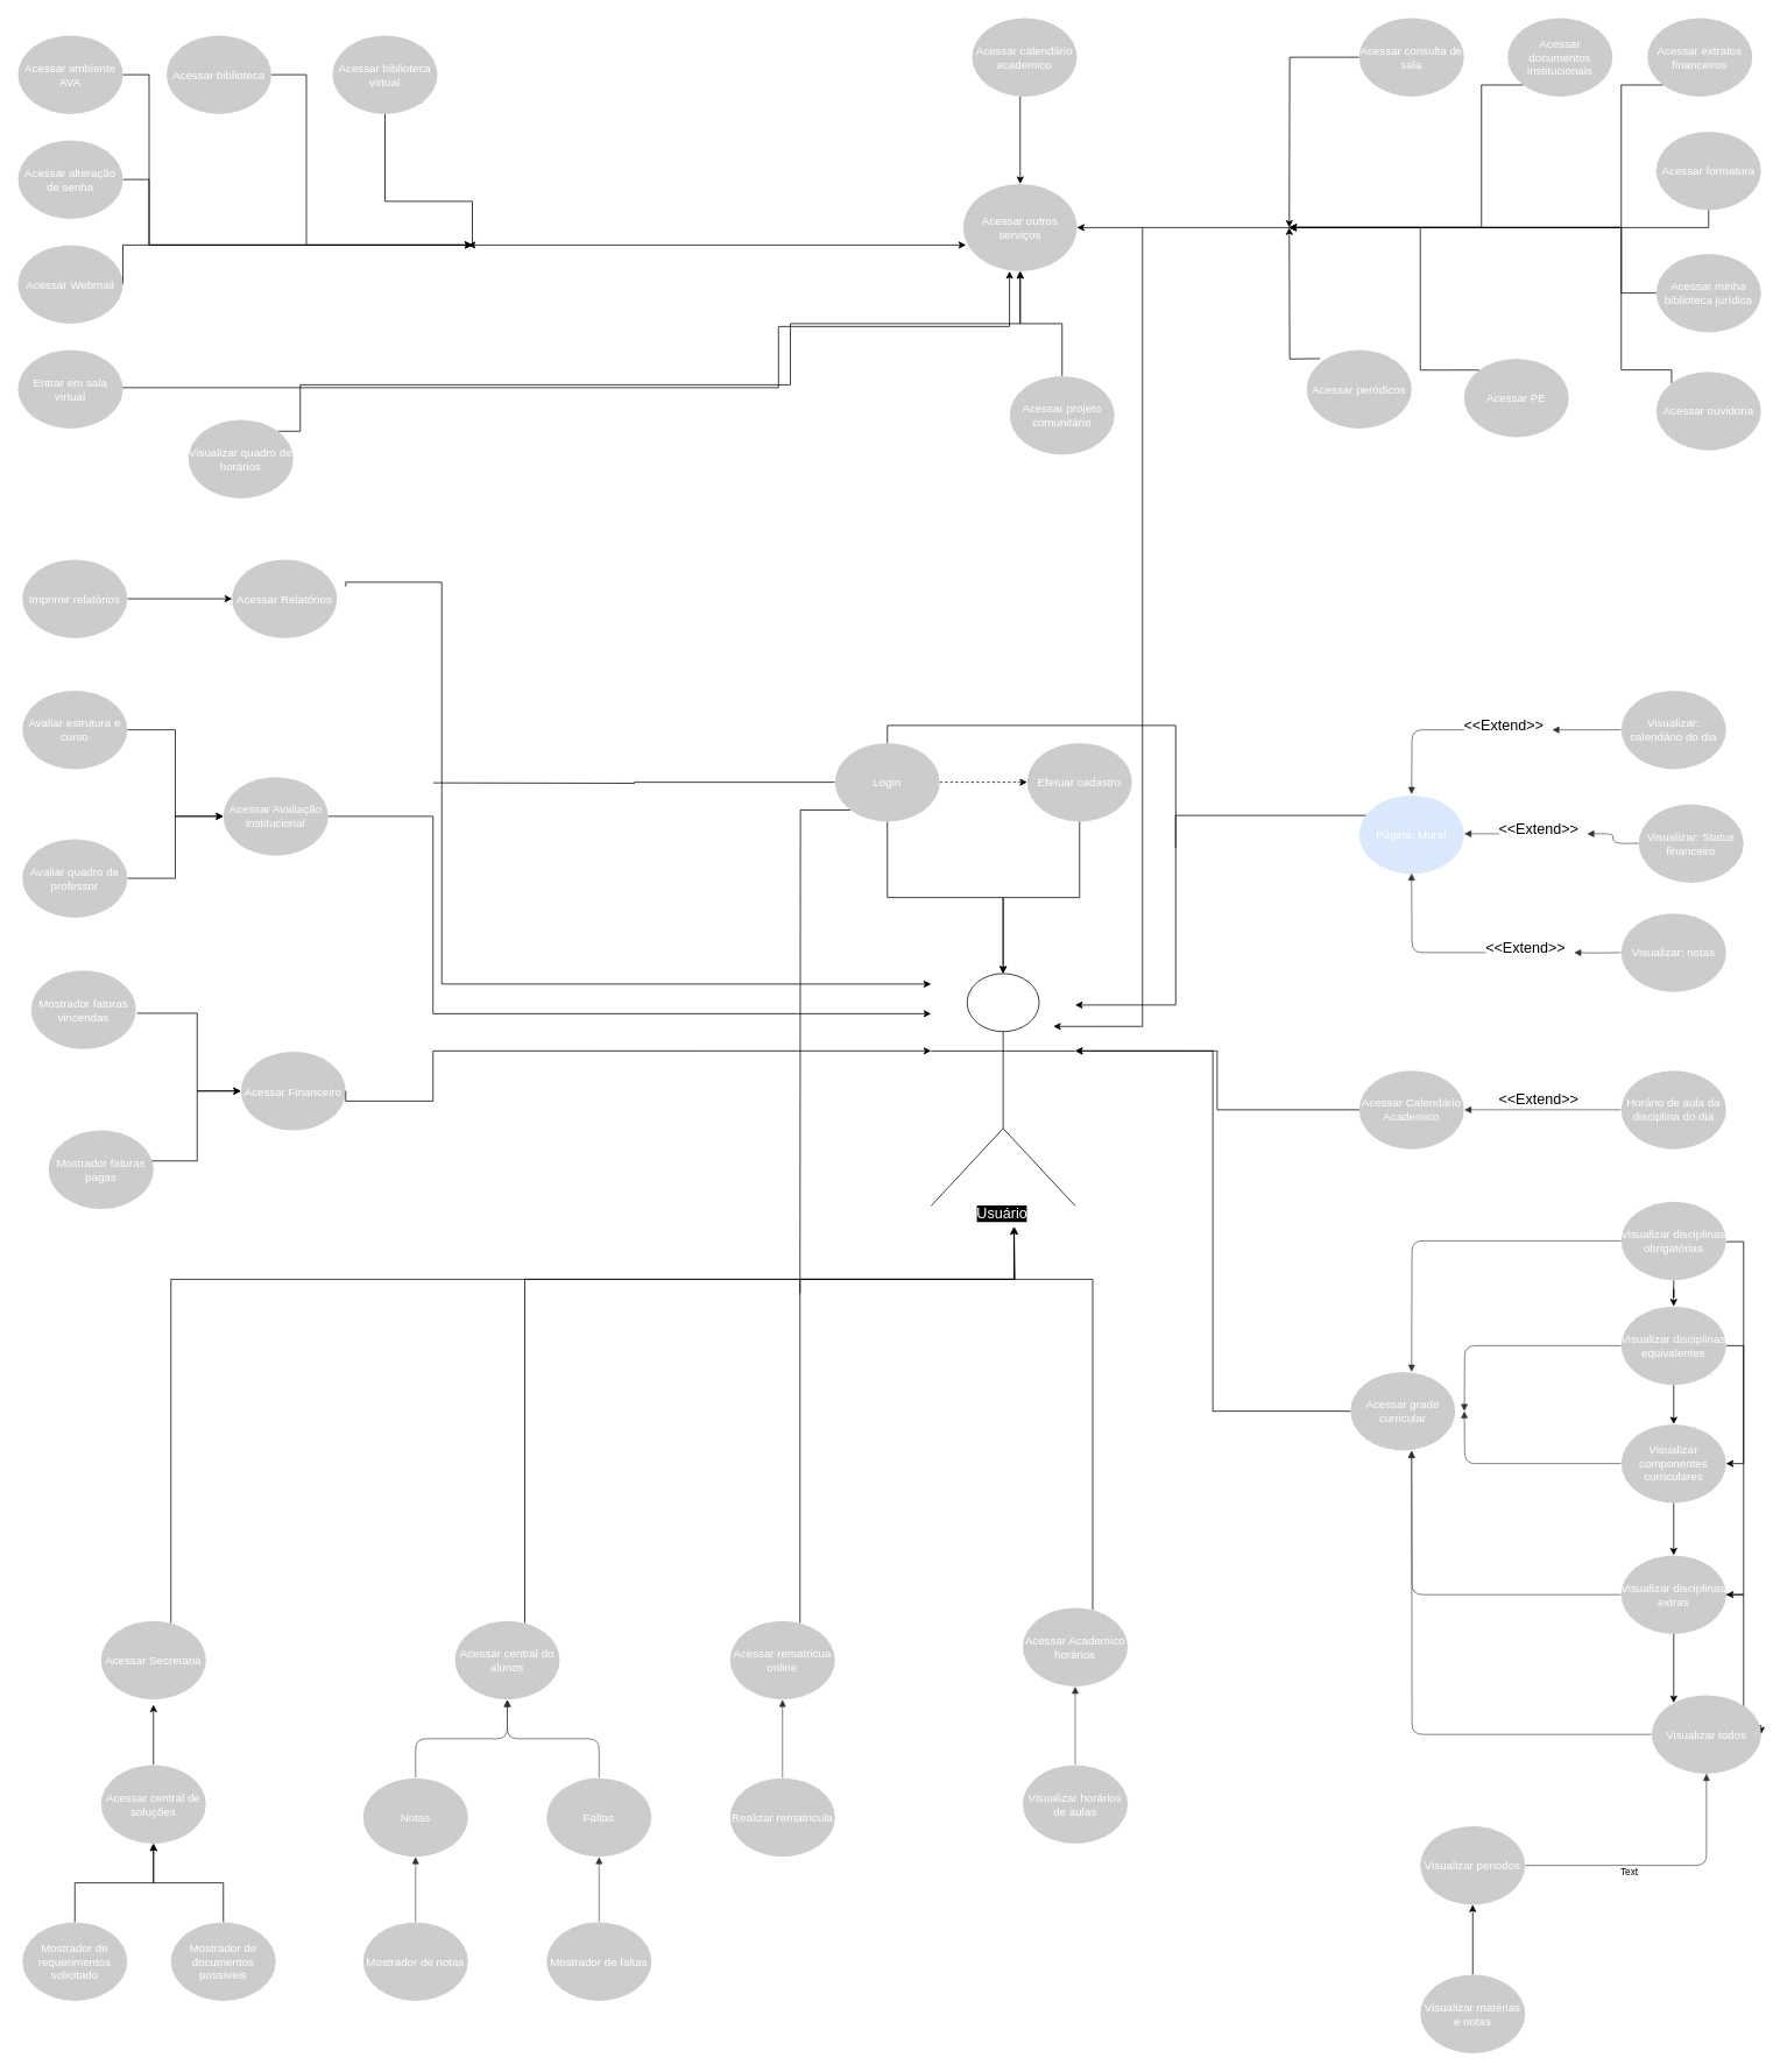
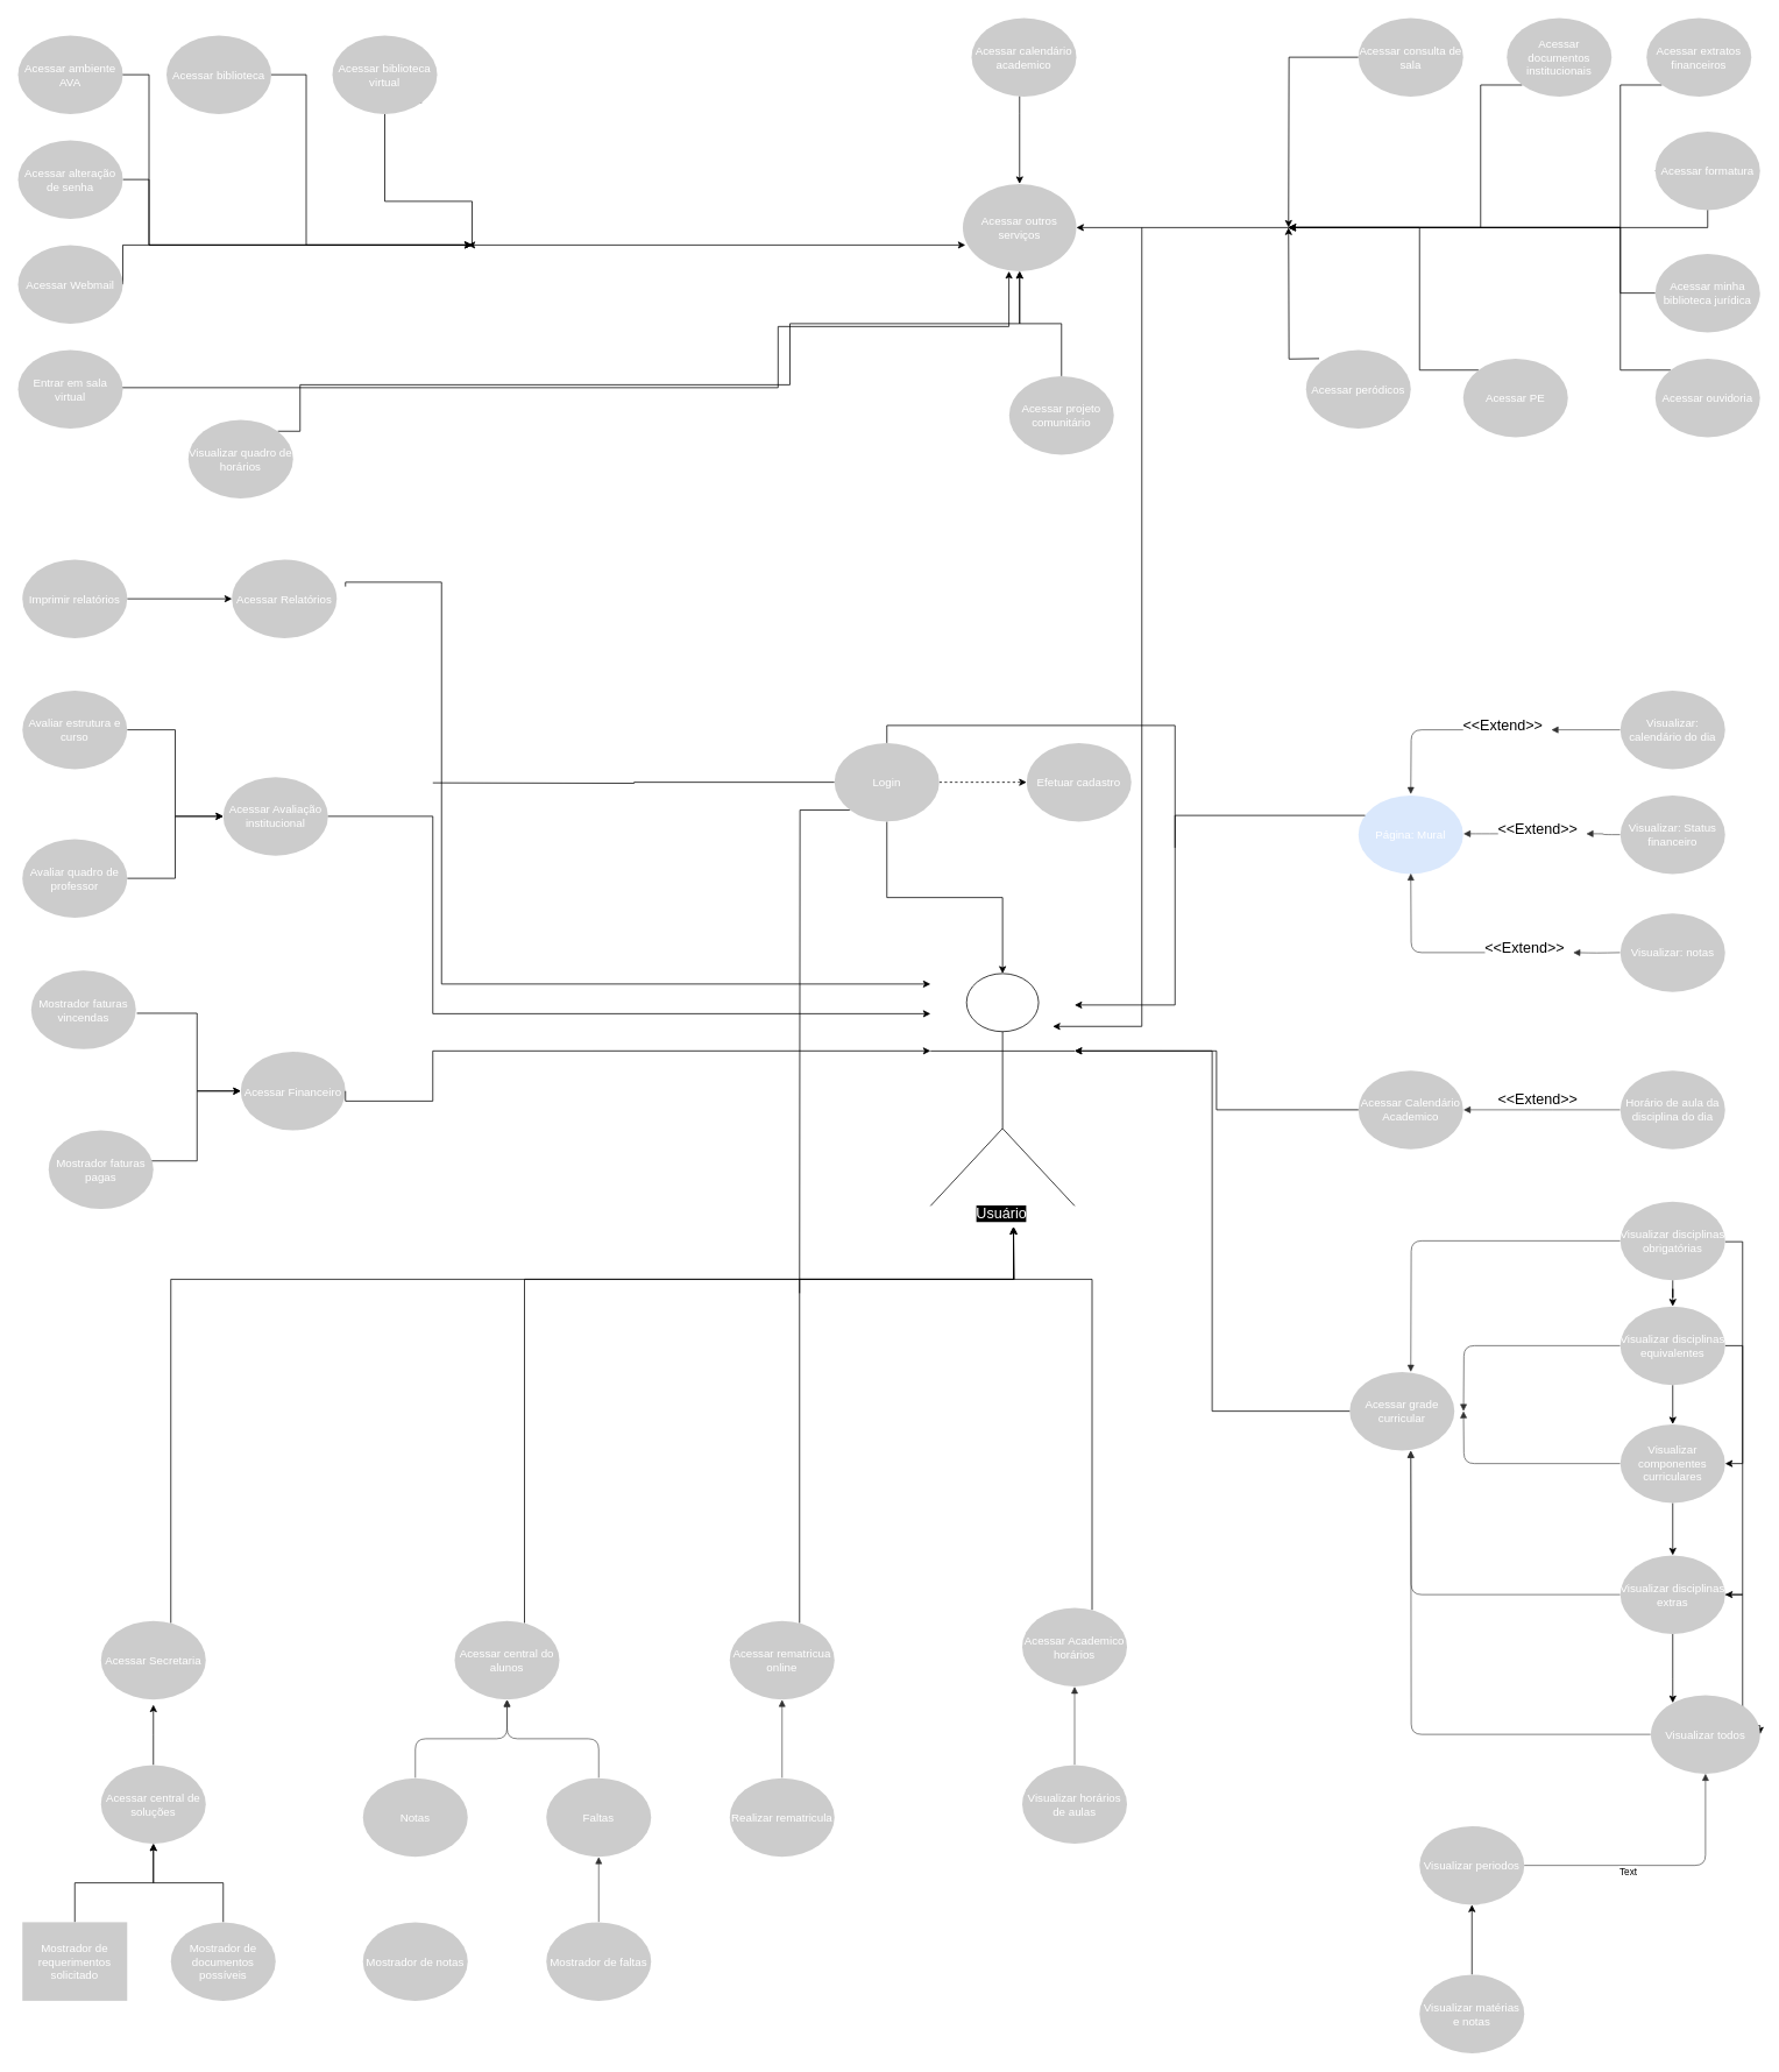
- <mxCell id="120" value="Acessar ouvidoria" style="html=1;overflow=block;blockSpacing=1;whiteSpace=wrap;ellipse;fontSize=13;spacing=0;strokeColor=#unset;rounded=1;absoluteArcSize=1;arcSize=12;fillColor=#CCCCCC;strokeWidth=NaN;lucidId=DJagKf5utD9f;fontColor=#FFFFFF;" parent="1" vertex="1"><mxGeometry x="1895" y="425" width="120" height="90" as="geometry" /></mxCell>
+ <mxCell id="120" value="Acessar ouvidoria" style="html=1;overflow=block;blockSpacing=1;whiteSpace=wrap;ellipse;fontSize=13;spacing=0;strokeColor=#unset;rounded=1;absoluteArcSize=1;arcSize=12;fillColor=#CCCCCC;strokeWidth=NaN;lucidId=DJagKf5utD9f;fontColor=#FFFFFF;" parent="1" vertex="1"><mxGeometry x="1895" y="410" width="120" height="90" as="geometry" /></mxCell>
- <mxCell id="25" value="Visualizar: Status financeiro" style="html=1;overflow=block;blockSpacing=1;whiteSpace=wrap;ellipse;fontSize=13;spacing=0;strokeColor=#unset;rounded=1;absoluteArcSize=1;arcSize=12;fillColor=#CCCCCC;strokeWidth=NaN;lucidId=zKag2qk2oZI-;fontColor=#FFFFFF;" parent="1" vertex="1"><mxGeometry x="1875" y="920" width="120" height="90" as="geometry" /></mxCell>
+ <mxCell id="25" value="Visualizar: Status financeiro" style="html=1;overflow=block;blockSpacing=1;whiteSpace=wrap;ellipse;fontSize=13;spacing=0;strokeColor=#unset;rounded=1;absoluteArcSize=1;arcSize=12;fillColor=#CCCCCC;strokeWidth=NaN;lucidId=zKag2qk2oZI-;fontColor=#FFFFFF;" parent="1" vertex="1"><mxGeometry x="1855" y="910" width="120" height="90" as="geometry" /></mxCell>
- <mxCell id="2" style="edgeStyle=orthogonalEdgeStyle;rounded=0;orthogonalLoop=1;jettySize=auto;html=1;exitX=0.5;exitY=1;exitDx=0;exitDy=0;" parent="1" source="3" target="4" edge="1"><mxGeometry relative="1" as="geometry" /></mxCell>
- <mxCell id="71" value="" style="html=1;jettySize=18;whiteSpace=wrap;fontSize=13;strokeColor=#333333;strokeOpacity=100;strokeWidth=0.8;rounded=1;arcSize=24;edgeStyle=orthogonalEdgeStyle;startArrow=none;endArrow=block;endFill=1;exitX=0.5;exitY=-0.004;exitPerimeter=0;entryX=0.5;entryY=1.004;entryPerimeter=0;lucidId=pabgt~xYFm_E;fontColor=#FFFFFF;" parent="1" source="70" target="65" edge="1"><mxGeometry width="100" height="100" relative="1" as="geometry"><Array as="points" /></mxGeometry></mxCell>
- <mxCell id="83" value="Mostrador de requerimentos solicitado" style="html=1;overflow=block;blockSpacing=1;whiteSpace=wrap;ellipse;fontSize=13;spacing=0;strokeColor=#unset;rounded=1;absoluteArcSize=1;arcSize=12;fillColor=#CCCCCC;strokeWidth=NaN;lucidId=pTag.v2tSQDk;fontColor=#FFFFFF;" parent="1" vertex="1"><mxGeometry x="25" y="2200" width="120" height="90" as="geometry" /></mxCell>
+ <mxCell id="83" value="Mostrador de requerimentos solicitado" style="html=1;overflow=block;blockSpacing=1;whiteSpace=wrap;fontSize=13;spacing=0;strokeColor=#unset;absoluteArcSize=1;arcSize=12;fillColor=#CCCCCC;strokeWidth=NaN;lucidId=pTag.v2tSQDk;fontColor=#FFFFFF;rounded=0;" parent="1" vertex="1"><mxGeometry x="25" y="2200" width="120" height="90" as="geometry" /></mxCell>
